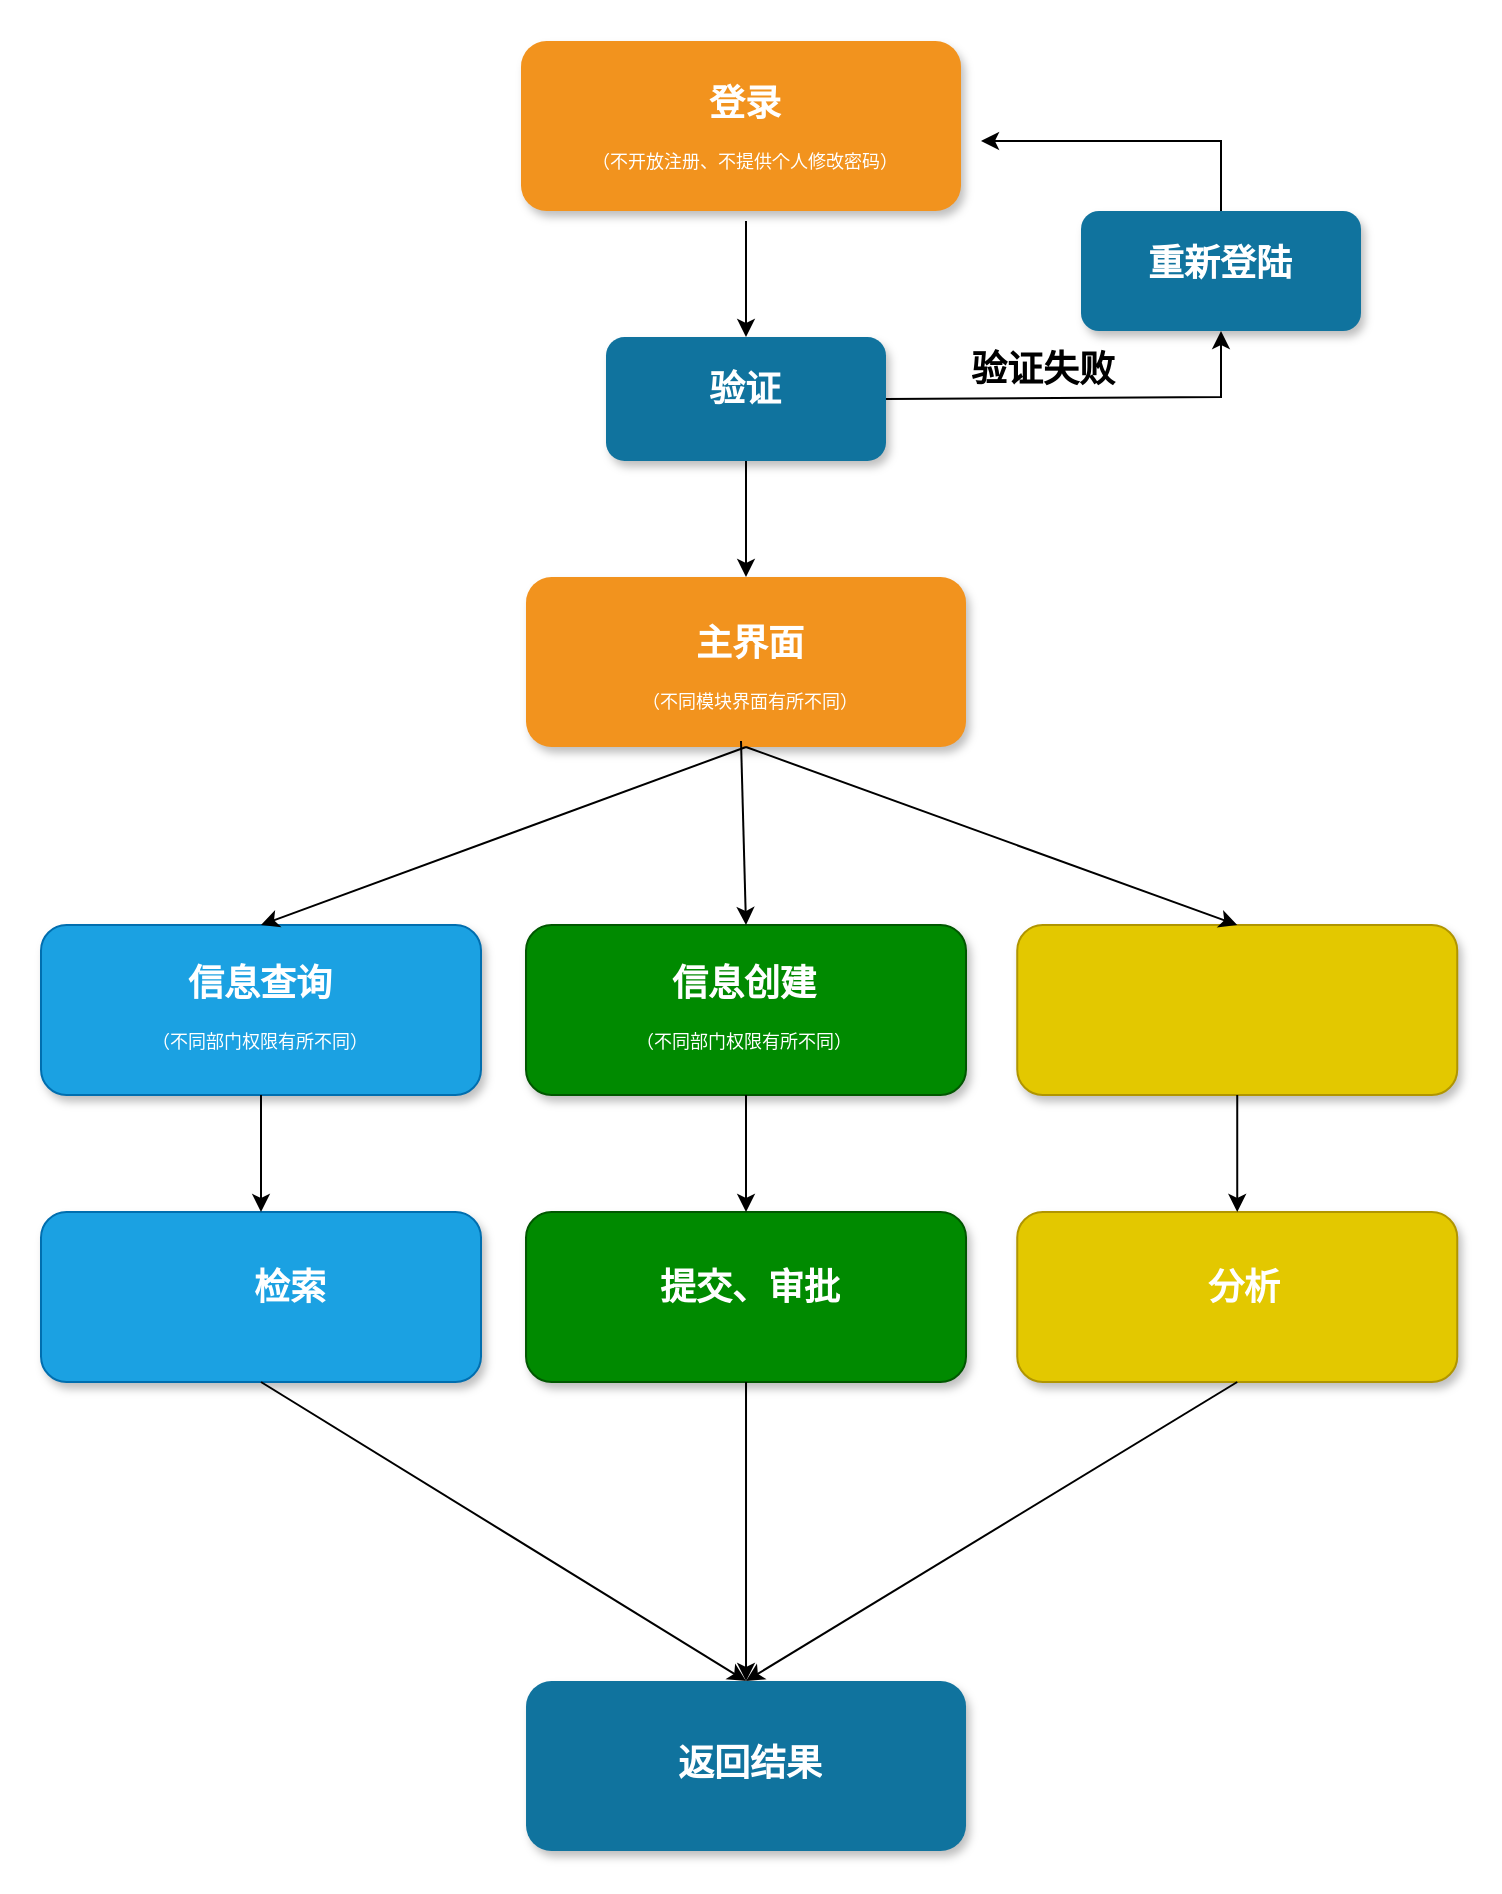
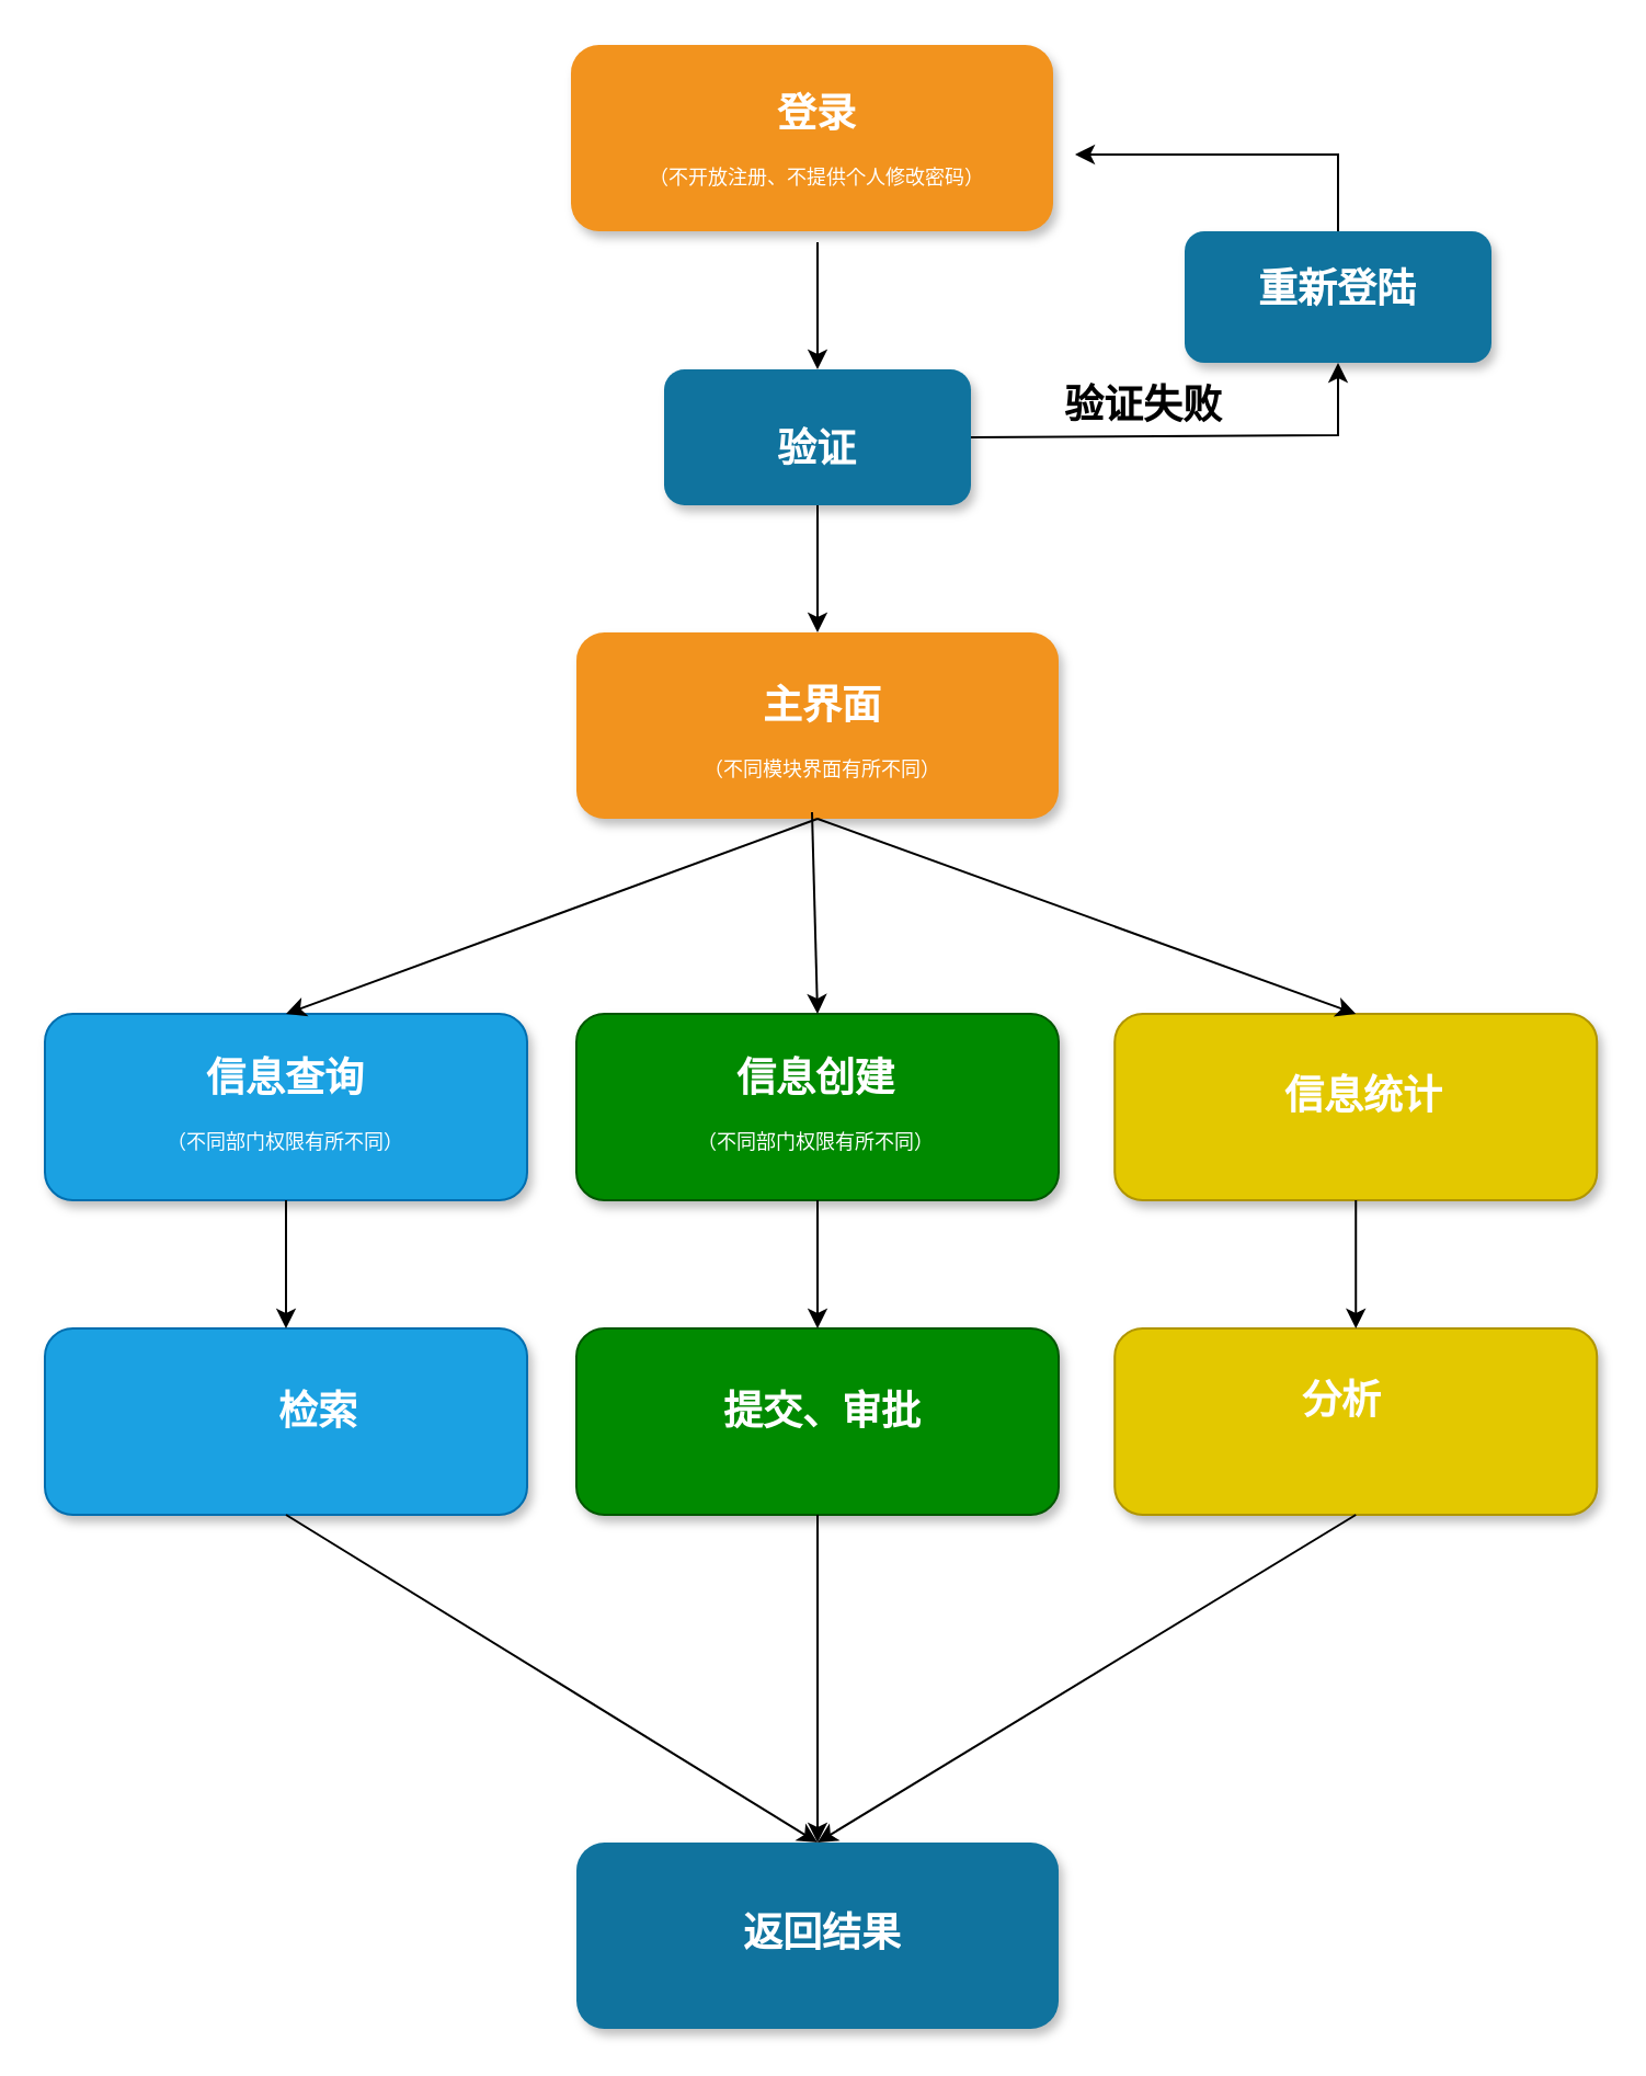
- <mxCell id="12" value="&lt;h1&gt;验证&lt;/h1&gt;&lt;p&gt;&lt;br&gt;&lt;/p&gt;" style="text;html=1;spacing=5;spacingTop=-20;whiteSpace=wrap;overflow=hidden;strokeColor=none;strokeWidth=4;fillColor=none;gradientColor=#007FFF;fontSize=9;fontColor=#FFFFFF;align=center;" parent="1" vertex="1"><mxGeometry x="321.25" y="183" width="102.5" height="30" as="geometry" /></mxCell>
+ <mxCell id="12" value="&lt;h1&gt;验证&lt;/h1&gt;&lt;p&gt;&lt;br&gt;&lt;/p&gt;" style="text;html=1;spacing=5;spacingTop=-20;whiteSpace=wrap;overflow=hidden;strokeColor=none;strokeWidth=4;fillColor=none;gradientColor=#007FFF;fontSize=9;fontColor=#FFFFFF;align=center;" parent="1" vertex="1"><mxGeometry x="321.25" y="193" width="102.5" height="30" as="geometry" /></mxCell>
+ <mxCell id="29" value="&lt;h1&gt;信息统计&lt;/h1&gt;&lt;p&gt;&lt;br&gt;&lt;/p&gt;" style="text;html=1;spacing=5;spacingTop=-20;whiteSpace=wrap;overflow=hidden;strokeColor=none;strokeWidth=4;fillColor=none;gradientColor=#007FFF;fontSize=9;fontColor=#FFFFFF;align=center;" parent="1" vertex="1"><mxGeometry x="544.07" y="488" width="156.25" height="50" as="geometry" /></mxCell>
- <mxCell id="37" value="&lt;h1&gt;分析&lt;/h1&gt;&lt;p&gt;&lt;br&gt;&lt;/p&gt;" style="text;html=1;spacing=5;spacingTop=-20;whiteSpace=wrap;overflow=hidden;strokeColor=none;strokeWidth=4;fillColor=none;gradientColor=#007FFF;fontSize=9;fontColor=#FFFFFF;align=center;" parent="1" vertex="1"><mxGeometry x="544.07" y="631.5" width="156.25" height="50" as="geometry" /></mxCell>
+ <mxCell id="37" value="&lt;h1&gt;分析&lt;/h1&gt;&lt;p&gt;&lt;br&gt;&lt;/p&gt;" style="text;html=1;spacing=5;spacingTop=-20;whiteSpace=wrap;overflow=hidden;strokeColor=none;strokeWidth=4;fillColor=none;gradientColor=#007FFF;fontSize=9;fontColor=#FFFFFF;align=center;" parent="1" vertex="1"><mxGeometry x="534.07" y="626.5" width="156.25" height="50" as="geometry" /></mxCell>
